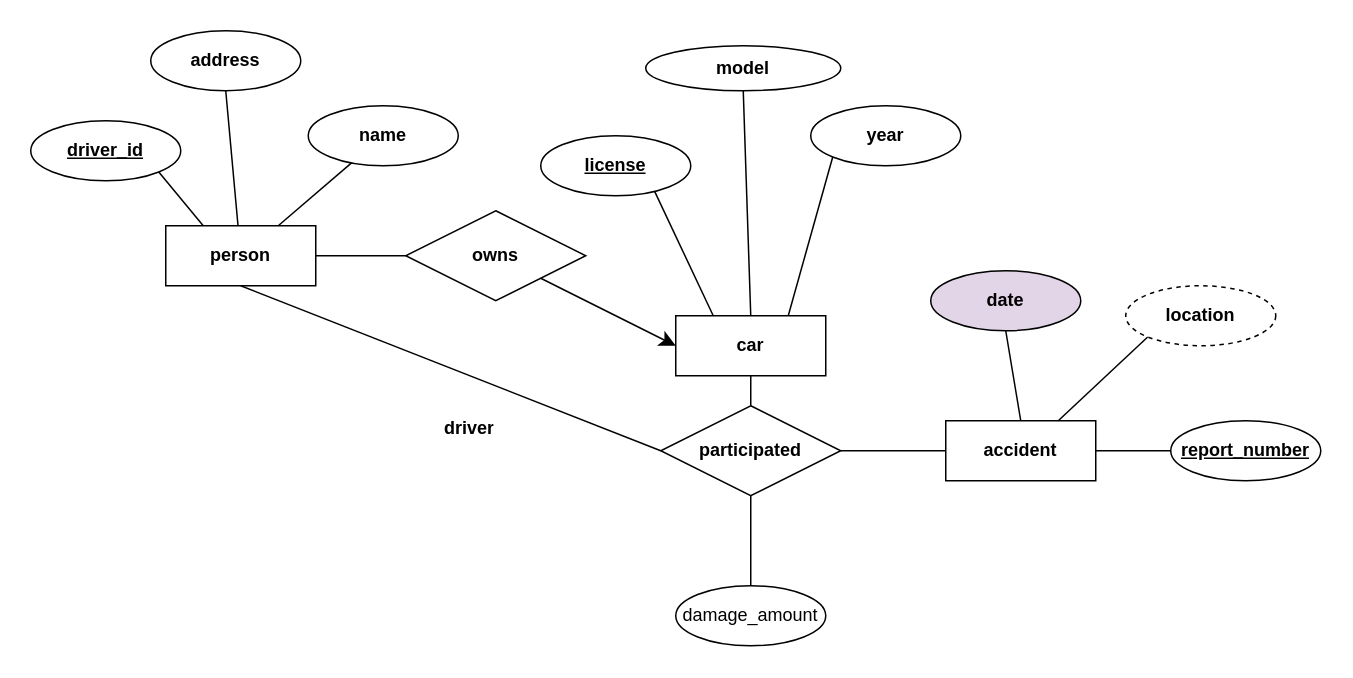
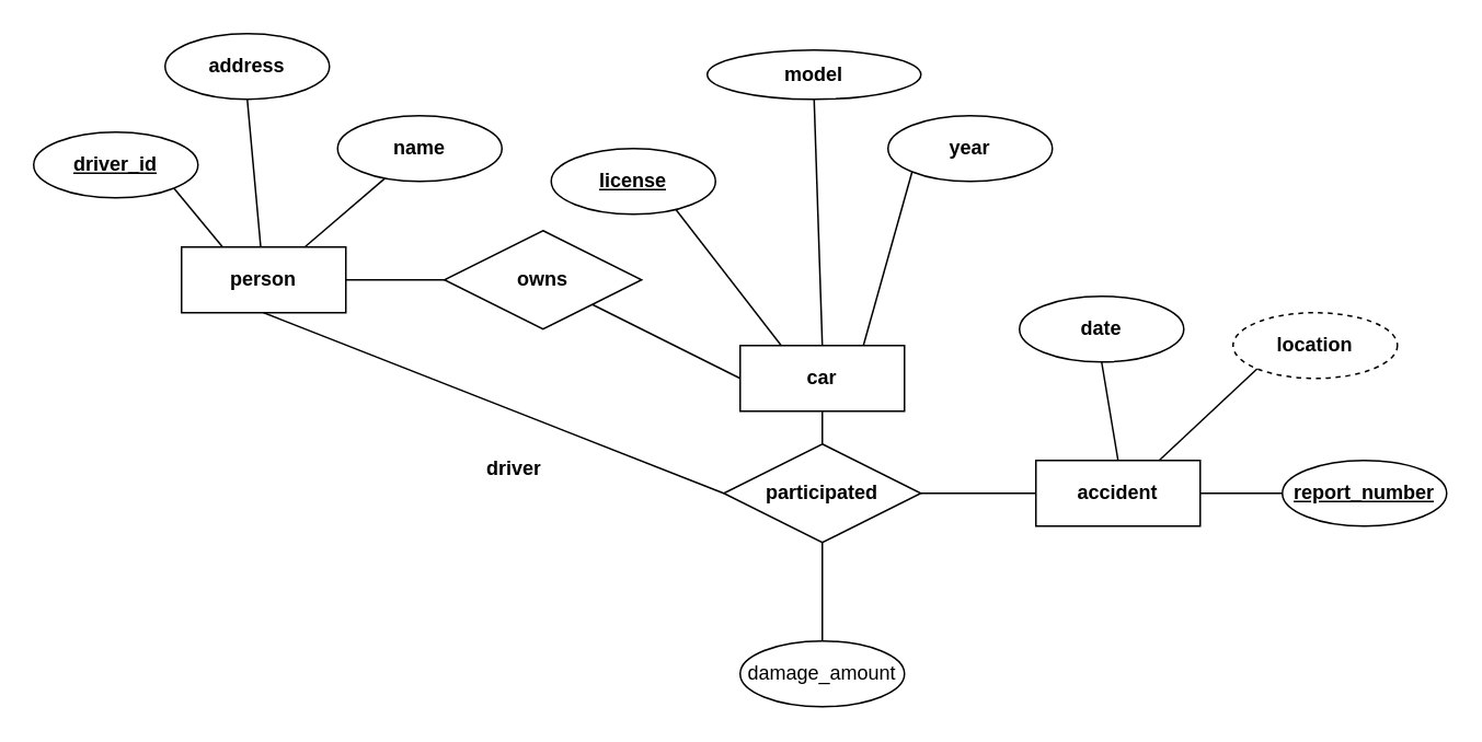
- <mxCell id="11" value="&lt;b&gt;license&lt;/b&gt;" style="ellipse;whiteSpace=wrap;html=1;align=center;fontStyle=4;" vertex="1" parent="1"><mxGeometry x="360" y="90" width="100" height="40" as="geometry" /></mxCell>
+ <mxCell id="11" value="&lt;b&gt;license&lt;/b&gt;" style="ellipse;whiteSpace=wrap;html=1;align=center;fontStyle=4;" vertex="1" parent="1"><mxGeometry x="335" y="90" width="100" height="40" as="geometry" /></mxCell>
- <mxCell id="24" value="&lt;b&gt;date&lt;/b&gt;" style="ellipse;whiteSpace=wrap;html=1;align=center;fillColor=#e1d5e7;" vertex="1" parent="1"><mxGeometry x="620" y="180" width="100" height="40" as="geometry" /></mxCell>
+ <mxCell id="24" value="&lt;b&gt;date&lt;/b&gt;" style="ellipse;whiteSpace=wrap;html=1;align=center;" vertex="1" parent="1"><mxGeometry x="620" y="180" width="100" height="40" as="geometry" /></mxCell>
- <mxCell id="31" value="" style="endArrow=classic;html=1;rounded=0;fontSize=12;startSize=8;endSize=8;entryX=0;entryY=0.5;entryDx=0;entryDy=0;" edge="1" parent="1" source="9" target="10"><mxGeometry width="50" height="50" relative="1" as="geometry"><mxPoint x="390" y="220" as="sourcePoint" /><mxPoint x="440" y="170" as="targetPoint" /></mxGeometry></mxCell>
+ <mxCell id="31" value="" style="endArrow=none;html=1;rounded=0;fontSize=12;startSize=8;endSize=8;entryX=0;entryY=0.5;entryDx=0;entryDy=0;" edge="1" parent="1" source="9" target="10"><mxGeometry width="50" height="50" relative="1" as="geometry"><mxPoint x="390" y="220" as="sourcePoint" /><mxPoint x="440" y="170" as="targetPoint" /></mxGeometry></mxCell>
